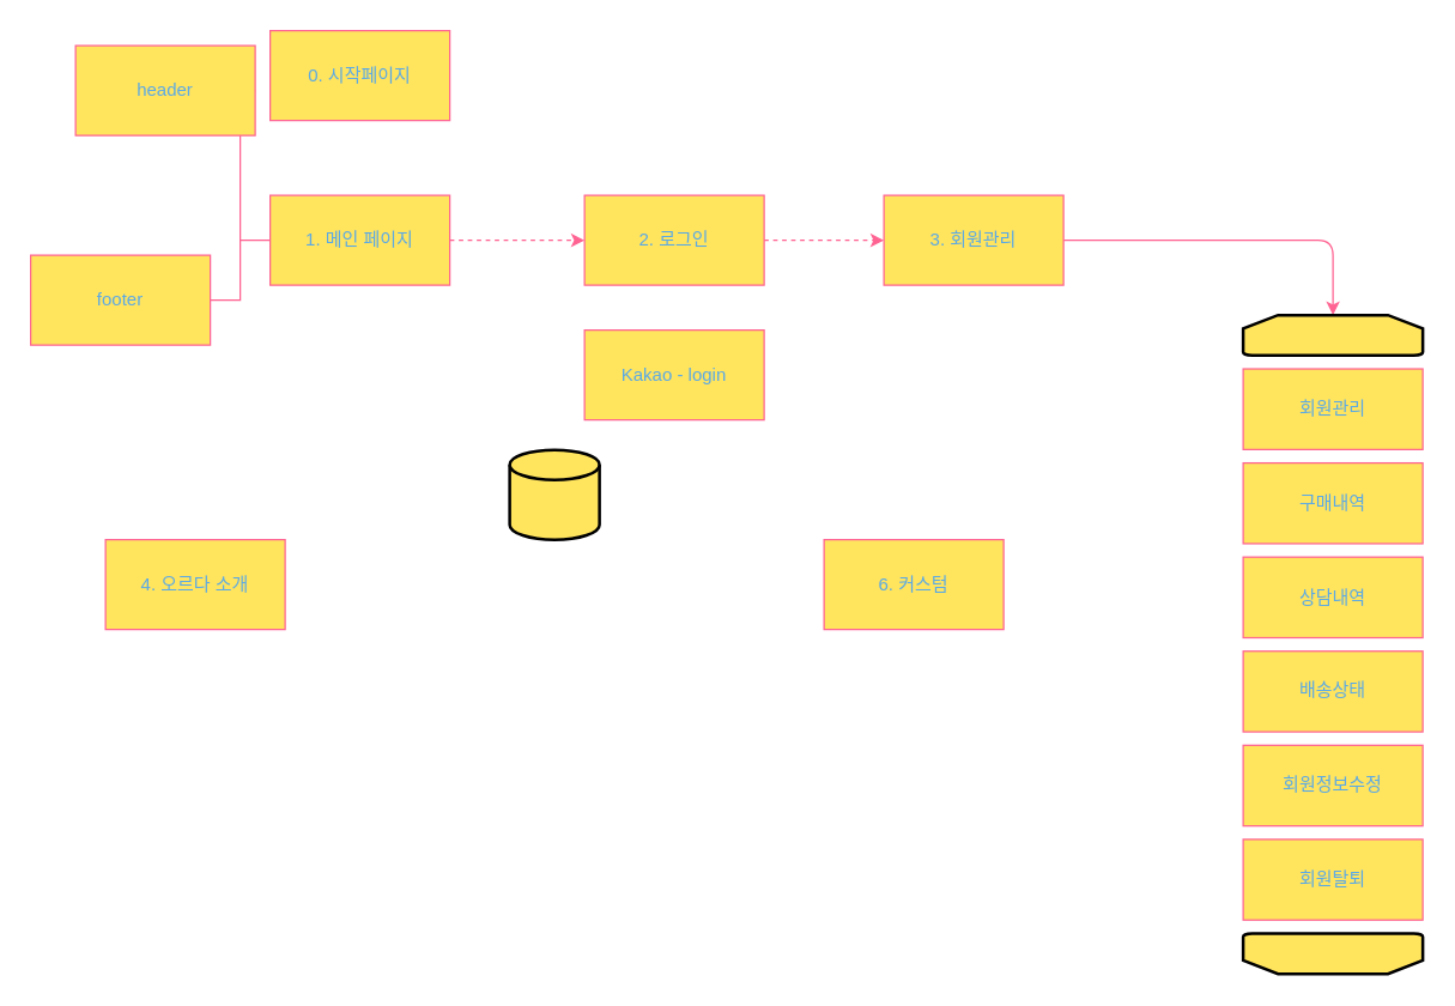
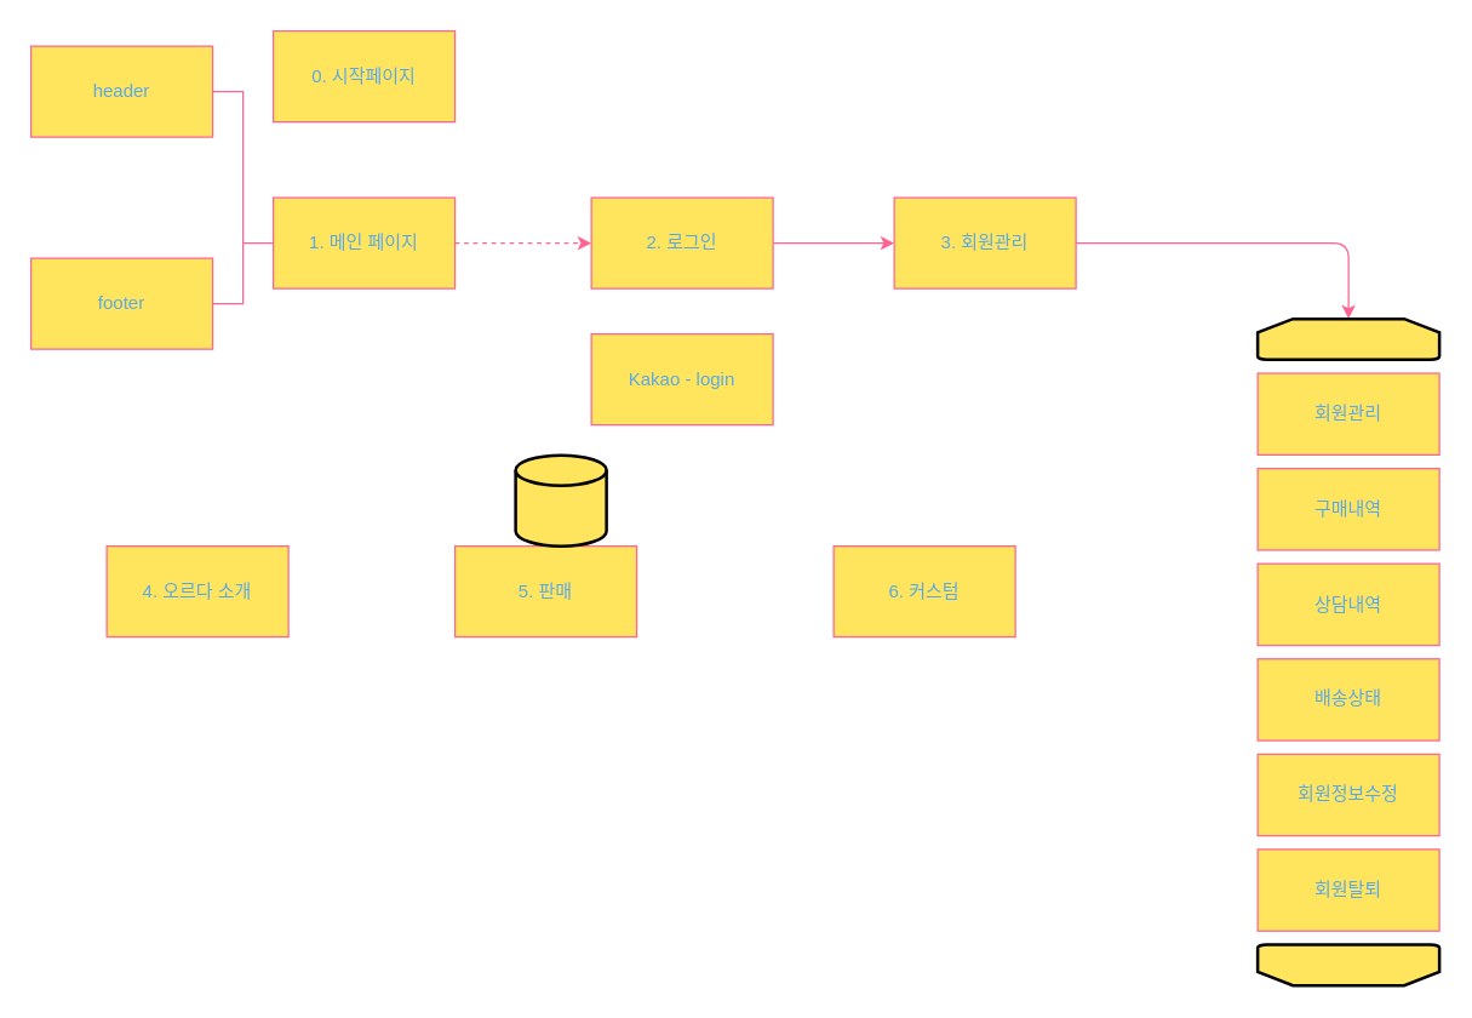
- <mxCell id="7" value="header" style="rounded=0;whiteSpace=wrap;html=1;fillColor=#FFE45E;strokeColor=#FF6392;fontColor=#5AA9E6;" vertex="1" parent="1"><mxGeometry x="50" y="30" width="120" height="60" as="geometry" /></mxCell>
+ <mxCell id="7" value="header" style="rounded=0;whiteSpace=wrap;html=1;fillColor=#FFE45E;strokeColor=#FF6392;fontColor=#5AA9E6;" vertex="1" parent="1"><mxGeometry x="20" y="30" width="120" height="60" as="geometry" /></mxCell>
- <mxCell id="9" style="edgeStyle=orthogonalEdgeStyle;rounded=0;orthogonalLoop=1;jettySize=auto;html=1;exitX=1;exitY=0.5;exitDx=0;exitDy=0;entryX=0;entryY=0.5;entryDx=0;entryDy=0;endArrow=classic;endFill=1;strokeColor=#FF6392;fontColor=#5AA9E6;dashed=1;" edge="1" parent="1" source="10" target="12"><mxGeometry relative="1" as="geometry" /></mxCell>
+ <mxCell id="9" style="edgeStyle=orthogonalEdgeStyle;rounded=0;orthogonalLoop=1;jettySize=auto;html=1;exitX=1;exitY=0.5;exitDx=0;exitDy=0;entryX=0;entryY=0.5;entryDx=0;entryDy=0;endArrow=classic;endFill=1;strokeColor=#FF6392;fontColor=#5AA9E6;" edge="1" parent="1" source="10" target="12"><mxGeometry relative="1" as="geometry" /></mxCell>
+ <mxCell id="15" value="5. 판매" style="rounded=0;whiteSpace=wrap;html=1;fillColor=#FFE45E;strokeColor=#FF6392;fontColor=#5AA9E6;" vertex="1" parent="1"><mxGeometry x="300" y="360" width="120" height="60" as="geometry" /></mxCell>
